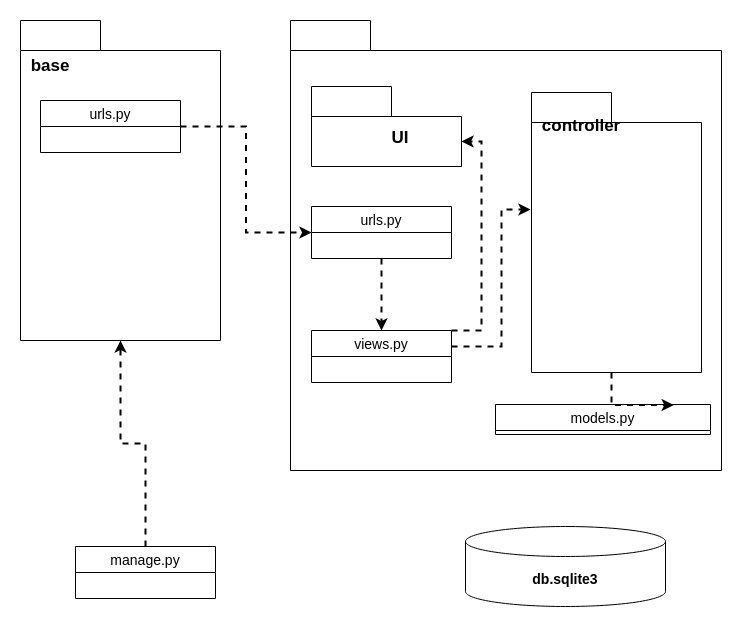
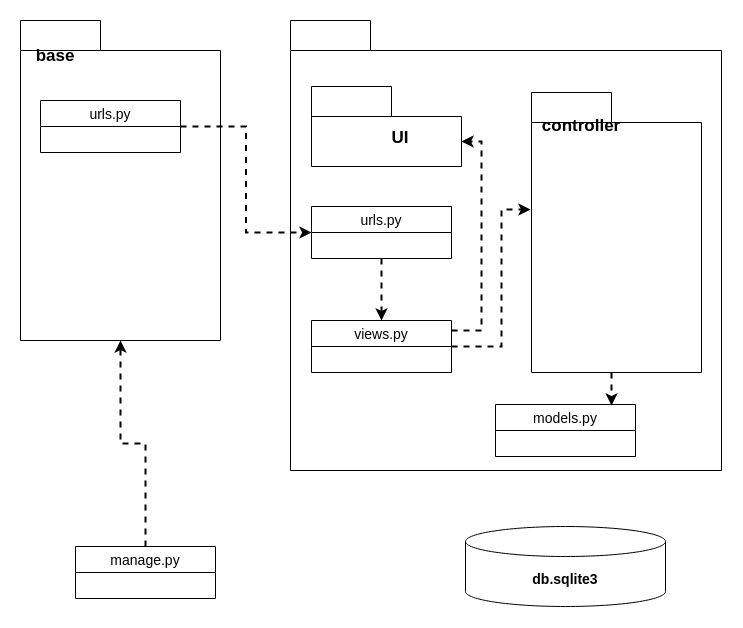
- <mxCell id="5" value="&lt;font style=&quot;font-size: 17px;&quot;&gt;base&lt;/font&gt;" style="text;html=1;strokeColor=none;fillColor=none;align=center;verticalAlign=middle;whiteSpace=wrap;rounded=0;fontStyle=1;fontSize=18;" parent="1" vertex="1"><mxGeometry x="20" y="50" width="60" height="30" as="geometry" /></mxCell>
+ <mxCell id="5" value="&lt;font style=&quot;font-size: 17px;&quot;&gt;base&lt;/font&gt;" style="text;html=1;strokeColor=none;fillColor=none;align=center;verticalAlign=middle;whiteSpace=wrap;rounded=0;fontStyle=1;fontSize=18;" parent="1" vertex="1"><mxGeometry x="25" y="40" width="60" height="30" as="geometry" /></mxCell>
- <mxCell id="16" value="views.py" style="swimlane;fontStyle=0;childLayout=stackLayout;horizontal=1;startSize=26;fillColor=none;horizontalStack=0;resizeParent=1;resizeParentMax=0;resizeLast=0;collapsible=1;marginBottom=0;fontSize=14;" parent="1" vertex="1"><mxGeometry x="311" y="330" width="140" height="52" as="geometry" /></mxCell>
+ <mxCell id="16" value="views.py" style="swimlane;fontStyle=0;childLayout=stackLayout;horizontal=1;startSize=26;fillColor=none;horizontalStack=0;resizeParent=1;resizeParentMax=0;resizeLast=0;collapsible=1;marginBottom=0;fontSize=14;" parent="1" vertex="1"><mxGeometry x="311" y="320" width="140" height="52" as="geometry" /></mxCell>
- <mxCell id="19" value="models.py" style="swimlane;fontStyle=0;childLayout=stackLayout;horizontal=1;startSize=26;fillColor=none;horizontalStack=0;resizeParent=1;resizeParentMax=0;resizeLast=0;collapsible=1;marginBottom=0;fontSize=14;" parent="1" vertex="1"><mxGeometry x="495" y="404" width="215" height="30" as="geometry" /></mxCell>
+ <mxCell id="19" value="models.py" style="swimlane;fontStyle=0;childLayout=stackLayout;horizontal=1;startSize=26;fillColor=none;horizontalStack=0;resizeParent=1;resizeParentMax=0;resizeLast=0;collapsible=1;marginBottom=0;fontSize=14;" parent="1" vertex="1"><mxGeometry x="495" y="404" width="140" height="52" as="geometry" /></mxCell>
